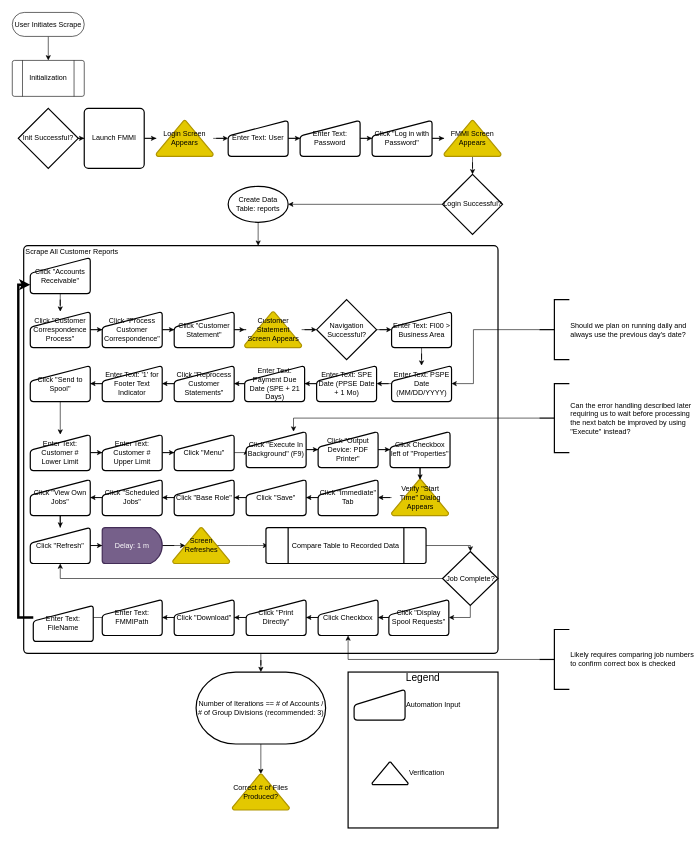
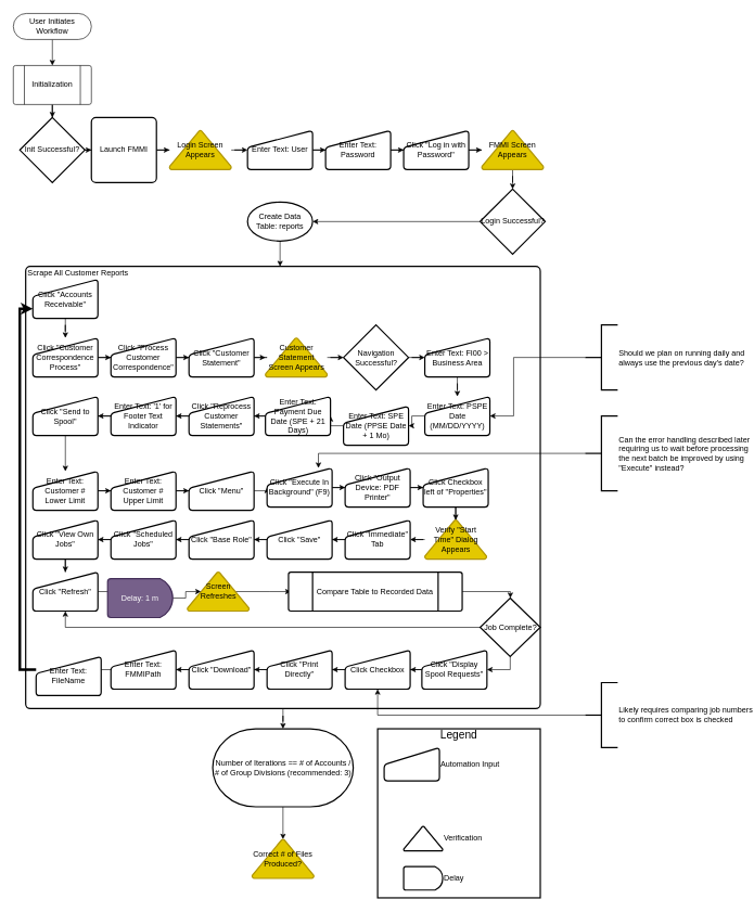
- <mxCell id="5" value="User Initiates Scrape" style="rounded=1;whiteSpace=wrap;html=1;fontSize=12;glass=0;strokeWidth=1;shadow=0;arcSize=50;" parent="1" vertex="1"><mxGeometry y="20" width="120" height="40" as="geometry" x="20" /></mxCell>
+ <mxCell id="5" value="User Initiates Workflow" style="rounded=1;whiteSpace=wrap;html=1;fontSize=12;glass=0;strokeWidth=1;shadow=0;arcSize=50;" parent="1" vertex="1"><mxGeometry y="20" width="120" height="40" as="geometry" x="20" /></mxCell>
+ <mxCell id="6" style="edgeStyle=orthogonalEdgeStyle;rounded=0;orthogonalLoop=1;jettySize=auto;html=1;" edge="1" parent="1" source="7" target="9"><mxGeometry relative="1" as="geometry" /></mxCell>
- <mxCell id="43" value="Enter Text: SPE Date (PPSE Date + 1 Mo)" style="html=1;strokeWidth=2;shape=manualInput;whiteSpace=wrap;rounded=1;size=26;arcSize=11;align=center;" vertex="1" parent="1"><mxGeometry x="527.5" y="609" width="100" height="60" as="geometry" /></mxCell>
+ <mxCell id="43" value="Enter Text: SPE Date (PPSE Date + 1 Mo)" style="html=1;strokeWidth=2;shape=manualInput;whiteSpace=wrap;rounded=1;size=26;arcSize=11;align=center;" vertex="1" parent="1"><mxGeometry x="527.5" y="624" width="100" height="60" as="geometry" /></mxCell>
- <mxCell id="89" value="Delay: 1 m" style="strokeWidth=2;html=1;shape=mxgraph.flowchart.delay;whiteSpace=wrap;rounded=1;fontColor=#ffffff;align=center;fillColor=#76608a;strokeColor=#432D57;" vertex="1" parent="1"><mxGeometry x="170" y="879" width="100" height="60" as="geometry" /></mxCell>
+ <mxCell id="89" value="Delay: 1 m" style="strokeWidth=2;html=1;shape=mxgraph.flowchart.delay;whiteSpace=wrap;rounded=1;fontColor=#ffffff;align=center;fillColor=#76608a;strokeColor=#432D57;" vertex="1" parent="1"><mxGeometry x="165" y="889" width="100" height="60" as="geometry" /></mxCell>
+ <mxCell id="110" value="Delay" style="strokeWidth=2;html=1;shape=mxgraph.flowchart.delay;whiteSpace=wrap;rounded=1;fontSize=12;fontColor=#000000;align=left;labelPosition=right;verticalLabelPosition=middle;verticalAlign=middle;" vertex="1" parent="1"><mxGeometry x="620" y="1332" width="60" height="36" as="geometry" /></mxCell>
